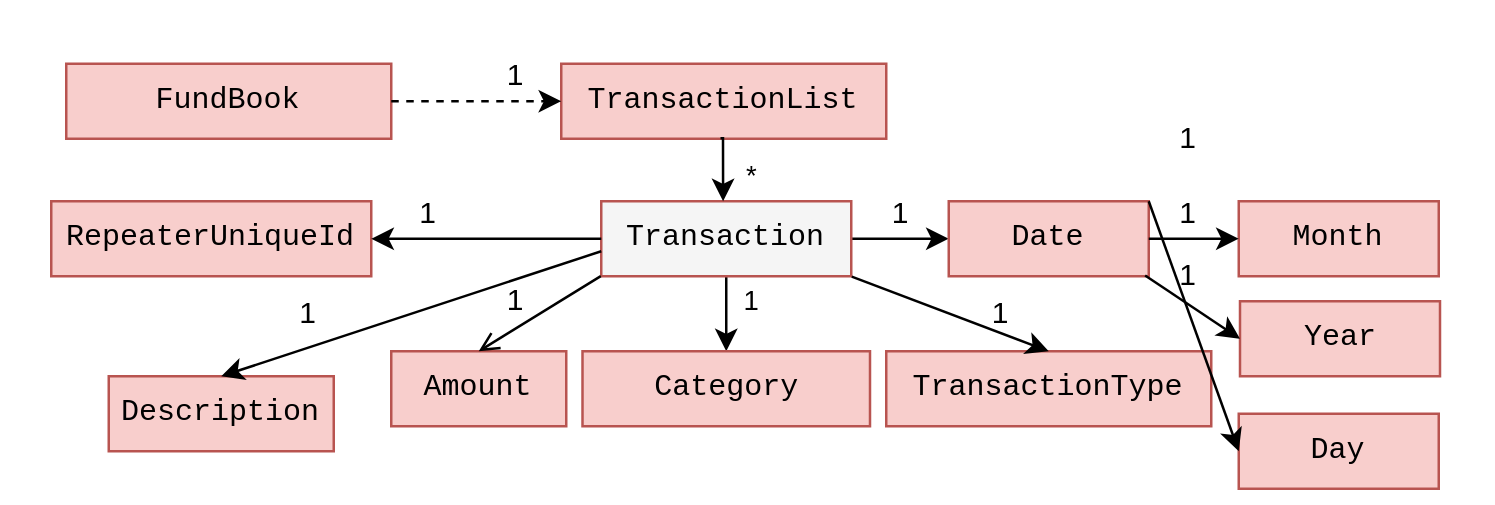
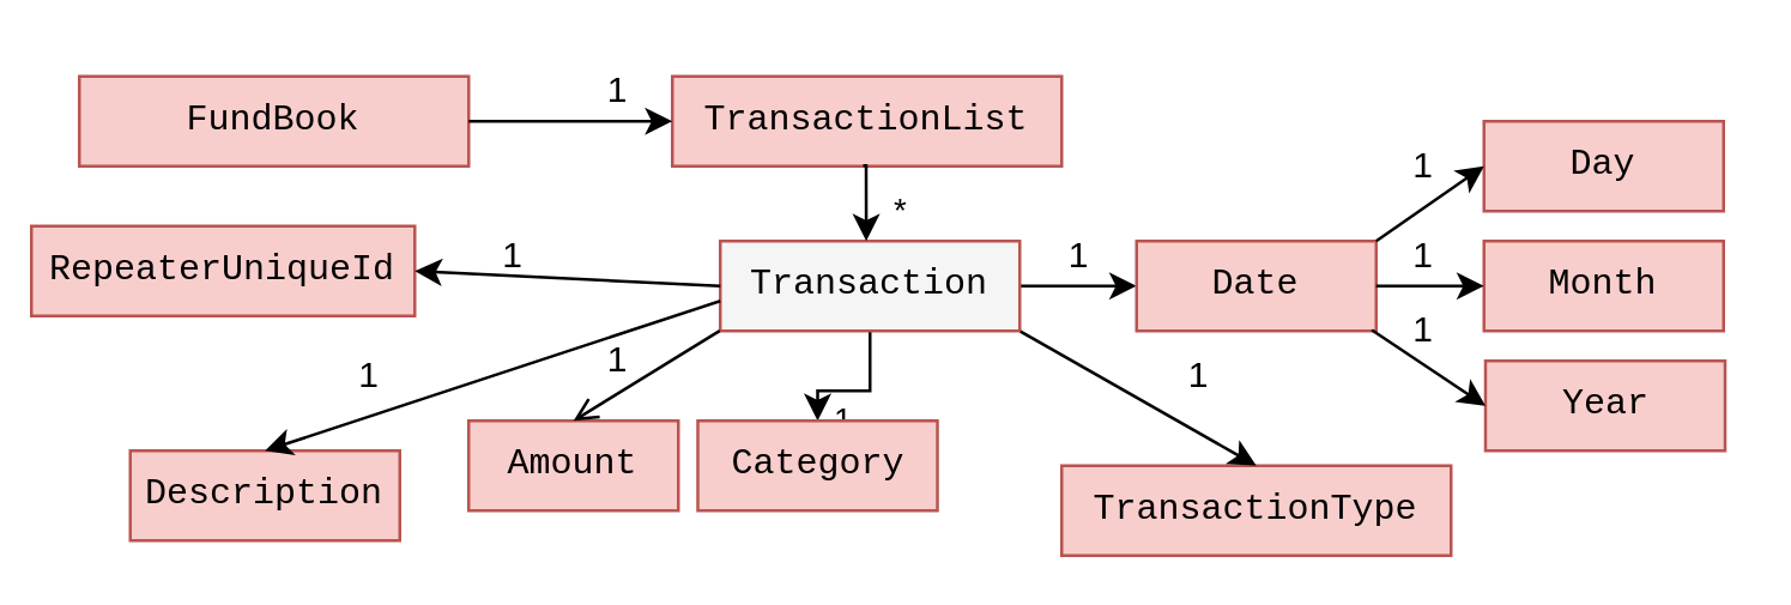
- <mxCell id="32" value="" style="edgeStyle=orthogonalEdgeStyle;rounded=0;orthogonalLoop=1;jettySize=auto;html=1;entryX=0;entryY=0.5;entryDx=0;entryDy=0;dashed=1;" edge="1" parent="1" source="31" target="29"><mxGeometry relative="1" as="geometry"><mxPoint x="186" y="40" as="sourcePoint" /><mxPoint x="210" y="40" as="targetPoint" /></mxGeometry></mxCell>
+ <mxCell id="32" value="" style="edgeStyle=orthogonalEdgeStyle;rounded=0;orthogonalLoop=1;jettySize=auto;html=1;entryX=0;entryY=0.5;entryDx=0;entryDy=0;" edge="1" parent="1" source="31" target="29"><mxGeometry relative="1" as="geometry"><mxPoint x="186" y="40" as="sourcePoint" /><mxPoint x="210" y="40" as="targetPoint" /></mxGeometry></mxCell>
- <mxCell id="26" value="RepeaterUniqueId" style="rounded=0;whiteSpace=wrap;html=1;fillColor=#f8cecc;strokeColor=#b85450;fontFamily=Courier New;" vertex="1" parent="1"><mxGeometry x="20" y="80" width="128" height="30" as="geometry" /></mxCell>
+ <mxCell id="26" value="RepeaterUniqueId" style="rounded=0;whiteSpace=wrap;html=1;fillColor=#f8cecc;strokeColor=#b85450;fontFamily=Courier New;" vertex="1" parent="1"><mxGeometry x="10" y="75" width="128" height="30" as="geometry" /></mxCell>
- <mxCell id="6" value="Category" style="rounded=0;whiteSpace=wrap;html=1;fillColor=#f8cecc;strokeColor=#b85450;fontFamily=Courier New;" parent="1" vertex="1"><mxGeometry x="232.5" y="140" width="115" height="30" as="geometry" /></mxCell>
+ <mxCell id="6" value="Category" style="rounded=0;whiteSpace=wrap;html=1;fillColor=#f8cecc;strokeColor=#b85450;fontFamily=Courier New;" parent="1" vertex="1"><mxGeometry x="232.5" y="140" width="80" height="30" as="geometry" /></mxCell>
- <mxCell id="9" value="TransactionType" style="rounded=0;whiteSpace=wrap;html=1;fillColor=#f8cecc;strokeColor=#b85450;fontFamily=Courier New;" vertex="1" parent="1"><mxGeometry x="354" y="140" width="130" height="30" as="geometry" /></mxCell>
+ <mxCell id="9" value="TransactionType" style="rounded=0;whiteSpace=wrap;html=1;fillColor=#f8cecc;strokeColor=#b85450;fontFamily=Courier New;" vertex="1" parent="1"><mxGeometry x="354" y="155" width="130" height="30" as="geometry" /></mxCell>
- <mxCell id="10" value="Day" style="rounded=0;whiteSpace=wrap;html=1;fillColor=#f8cecc;strokeColor=#b85450;fontFamily=Courier New;" vertex="1" parent="1"><mxGeometry x="495" y="165" width="80" height="30" as="geometry" /></mxCell>
+ <mxCell id="10" value="Day" style="rounded=0;whiteSpace=wrap;html=1;fillColor=#f8cecc;strokeColor=#b85450;fontFamily=Courier New;" vertex="1" parent="1"><mxGeometry x="495" y="40" width="80" height="30" as="geometry" /></mxCell>
